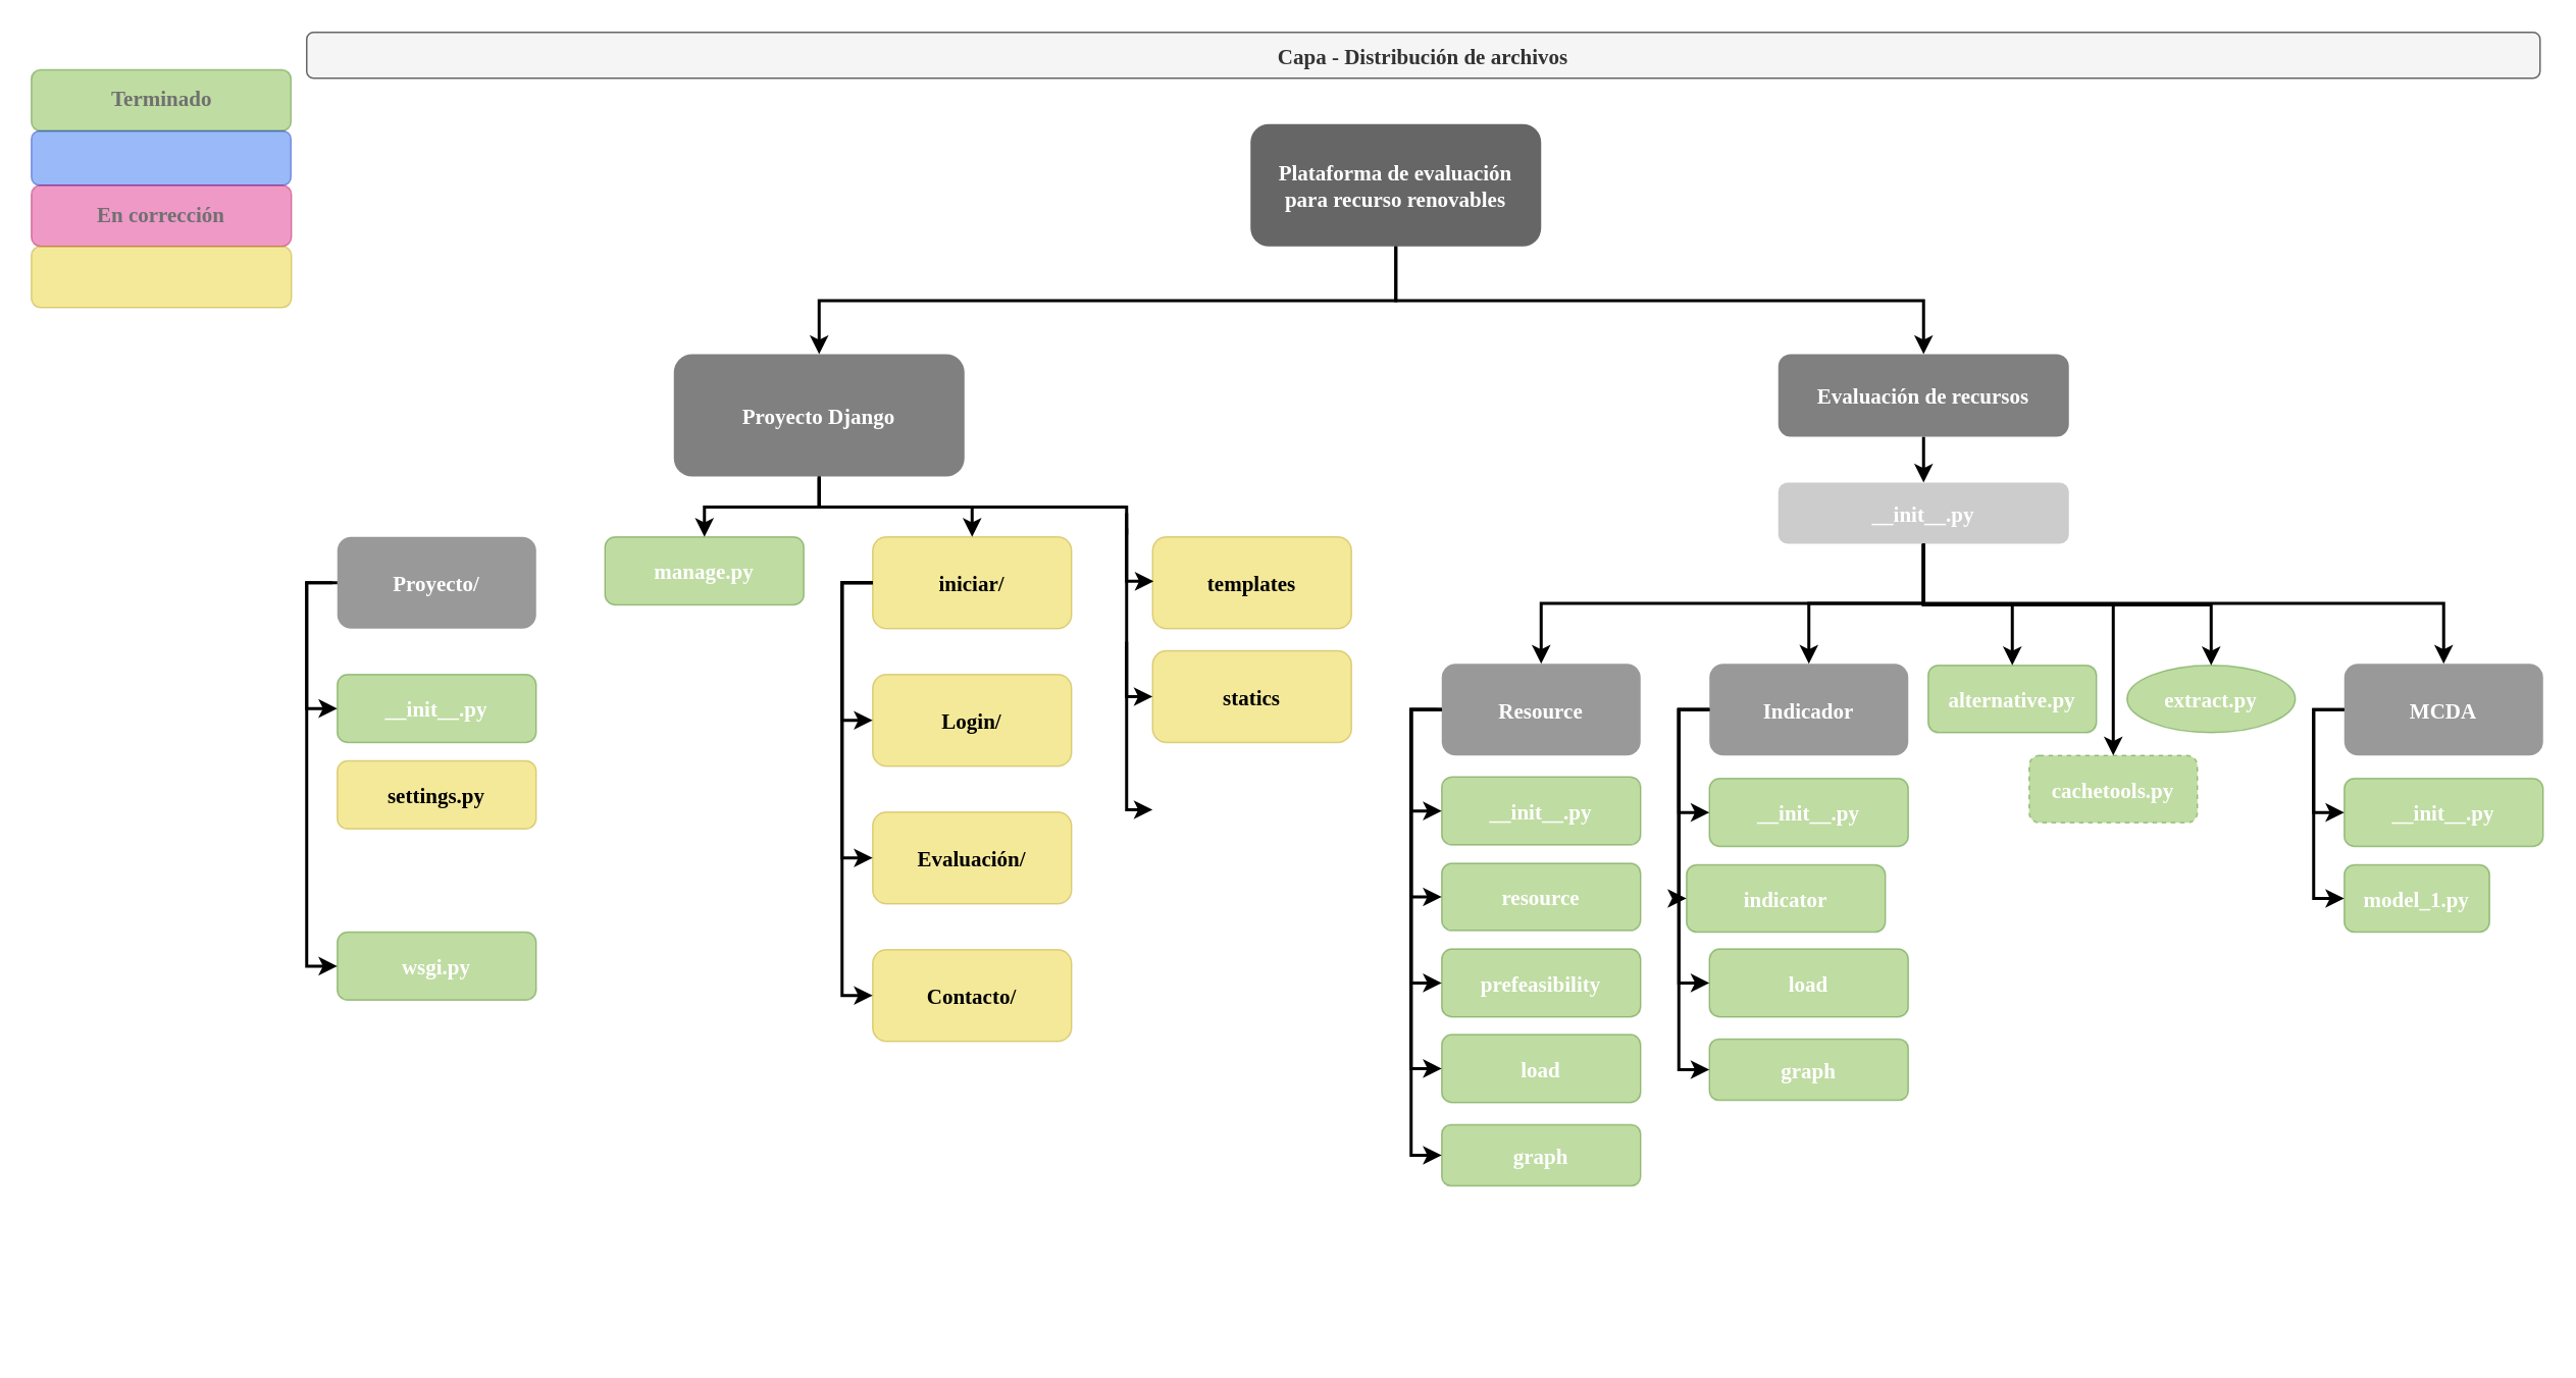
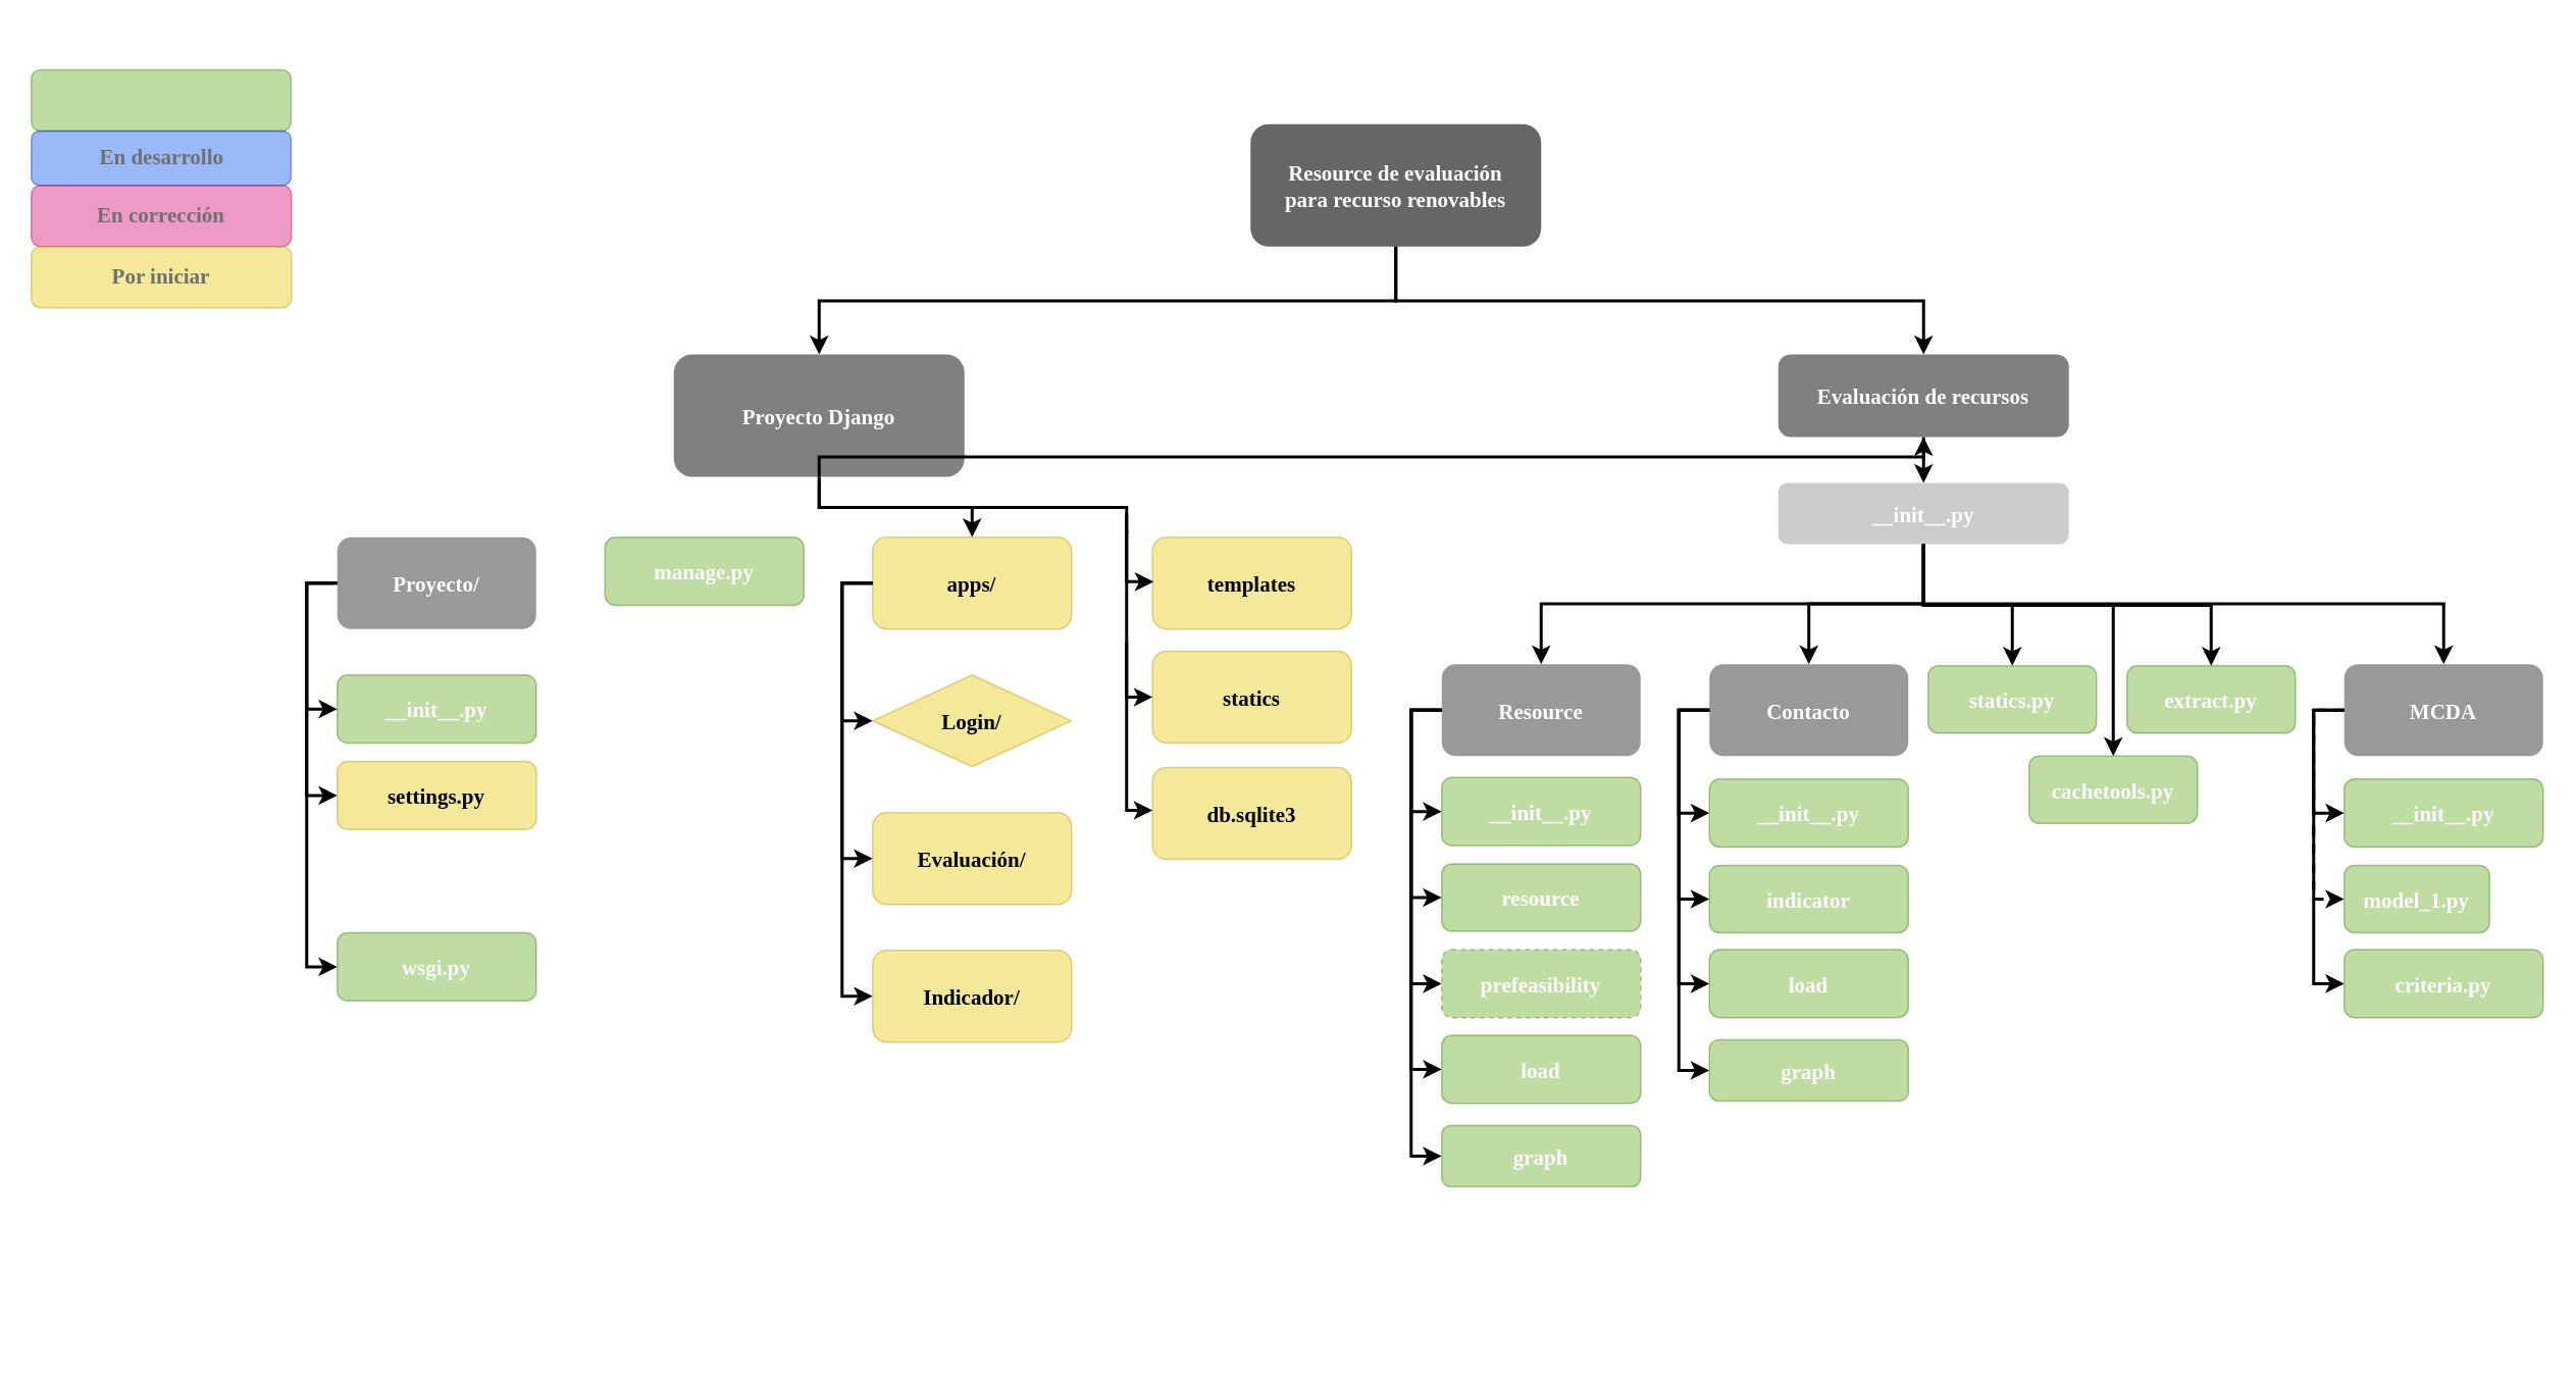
- <mxCell id="34" value="Capa - Distribución de archivos" style="rounded=1;fontStyle=1;fontFamily=Tahoma;fontSize=14;fillColor=#f5f5f5;fontColor=#333333;strokeColor=#666666;" parent="1" vertex="1"><mxGeometry x="200" y="20.5" width="1460" height="30" as="geometry" /></mxCell>
- <mxCell id="69" value="Terminado" style="text;html=1;strokeColor=none;fillColor=none;align=center;verticalAlign=middle;whiteSpace=wrap;rounded=0;fontFamily=Tahoma;fontStyle=1;fontSize=14;fontColor=#707070;" parent="67" vertex="1"><mxGeometry x="44.54" y="5" width="80.67" height="30" as="geometry" /></mxCell>
+ <mxCell id="72" value="En desarrollo" style="text;html=1;strokeColor=none;fillColor=none;align=center;verticalAlign=middle;whiteSpace=wrap;rounded=0;fontSize=14;fontFamily=Tahoma;fontColor=#707070;fontStyle=1;" parent="70" vertex="1"><mxGeometry x="34.54" y="2.75" width="100.67" height="30" as="geometry" /></mxCell>
- <mxCell id="2" value="Plataforma de evaluación&#10;para recurso renovables" style="rounded=1;fillColor=#666666;gradientColor=none;strokeColor=none;fontColor=#FFFFFF;fontStyle=1;fontFamily=Tahoma;fontSize=14" parent="1" vertex="1"><mxGeometry x="817" y="80.5" width="190" height="80" as="geometry" /></mxCell>
+ <mxCell id="2" value="Resource de evaluación&#10;para recurso renovables" style="rounded=1;fillColor=#666666;gradientColor=none;strokeColor=none;fontColor=#FFFFFF;fontStyle=1;fontFamily=Tahoma;fontSize=14" parent="1" vertex="1"><mxGeometry x="817" y="80.5" width="190" height="80" as="geometry" /></mxCell>
+ <mxCell id="78" value="Por iniciar" style="text;html=1;strokeColor=none;fillColor=none;align=center;verticalAlign=middle;whiteSpace=wrap;rounded=0;fontSize=14;fontFamily=Tahoma;fontColor=#707070;fontStyle=1;" parent="76" vertex="1"><mxGeometry x="44.81" y="5" width="80.38" height="30" as="geometry" /></mxCell>
- <mxCell id="29" value="" style="edgeStyle=elbowEdgeStyle;elbow=vertical;strokeWidth=2;rounded=0;exitX=0.5;exitY=1;exitDx=0;exitDy=0;" parent="1" source="6" target="10" edge="1"><mxGeometry x="-165" y="135.5" width="100" height="100" as="geometry"><mxPoint x="571" y="311" as="sourcePoint" /><mxPoint x="-5" y="30.5" as="targetPoint" /></mxGeometry></mxCell>
+ <mxCell id="29" value="" style="edgeStyle=elbowEdgeStyle;elbow=vertical;strokeWidth=2;rounded=0;exitX=0.5;exitY=1;exitDx=0;exitDy=0;" parent="1" source="6" target="4" edge="1"><mxGeometry x="-165" y="135.5" width="100" height="100" as="geometry"><mxPoint x="571" y="311" as="sourcePoint" /><mxPoint x="-5" y="30.5" as="targetPoint" /></mxGeometry></mxCell>
- <mxCell id="11" value="iniciar/" style="rounded=1;fillColor=#e3c800;gradientColor=none;strokeColor=#B09500;fontColor=#000000;fontStyle=1;fontFamily=Tahoma;fontSize=14;opacity=40;" parent="1" vertex="1"><mxGeometry x="570" y="350.5" width="130" height="60" as="geometry" /></mxCell>
+ <mxCell id="11" value="apps/" style="rounded=1;fillColor=#e3c800;gradientColor=none;strokeColor=#B09500;fontColor=#000000;fontStyle=1;fontFamily=Tahoma;fontSize=14;opacity=40;" parent="1" vertex="1"><mxGeometry x="570" y="350.5" width="130" height="60" as="geometry" /></mxCell>
- <mxCell id="79" value="extract.py" style="ellipse;fillColor=#60a917;gradientColor=none;strokeColor=#2D7600;fontColor=#ffffff;fontStyle=1;fontFamily=Tahoma;fontSize=14;opacity=40;" parent="1" vertex="1"><mxGeometry x="1390" y="434.5" width="110" height="44" as="geometry" /></mxCell>
+ <mxCell id="79" value="extract.py" style="rounded=1;fillColor=#60a917;gradientColor=none;strokeColor=#2D7600;fontColor=#ffffff;fontStyle=1;fontFamily=Tahoma;fontSize=14;opacity=40;" parent="1" vertex="1"><mxGeometry x="1390" y="434.5" width="110" height="44" as="geometry" /></mxCell>
- <mxCell id="65" value="alternative.py" style="rounded=1;fillColor=#60a917;gradientColor=none;strokeColor=#2D7600;fontColor=#ffffff;fontStyle=1;fontFamily=Tahoma;fontSize=14;opacity=40;" parent="1" vertex="1"><mxGeometry x="1260" y="434.5" width="110" height="44" as="geometry" /></mxCell>
+ <mxCell id="65" value="statics.py" style="rounded=1;fillColor=#60a917;gradientColor=none;strokeColor=#2D7600;fontColor=#ffffff;fontStyle=1;fontFamily=Tahoma;fontSize=14;opacity=40;" parent="1" vertex="1"><mxGeometry x="1260" y="434.5" width="110" height="44" as="geometry" /></mxCell>
- <mxCell id="19" value="Indicador" style="rounded=1;fillColor=#999999;gradientColor=none;strokeColor=none;fontColor=#FFFFFF;fontStyle=1;fontFamily=Tahoma;fontSize=14" parent="1" vertex="1"><mxGeometry x="1117" y="433.5" width="130" height="60" as="geometry" /></mxCell>
+ <mxCell id="19" value="Contacto" style="rounded=1;fillColor=#999999;gradientColor=none;strokeColor=none;fontColor=#FFFFFF;fontStyle=1;fontFamily=Tahoma;fontSize=14" parent="1" vertex="1"><mxGeometry x="1117" y="433.5" width="130" height="60" as="geometry" /></mxCell>
- <mxCell id="12" value="Login/" style="rounded=1;fillColor=#e3c800;gradientColor=none;strokeColor=#B09500;fontColor=#000000;fontStyle=1;fontFamily=Tahoma;fontSize=14;opacity=40;" parent="1" vertex="1"><mxGeometry x="570" y="440.5" width="130" height="60" as="geometry" /></mxCell>
+ <mxCell id="12" value="Login/" style="rhombus;fillColor=#e3c800;gradientColor=none;strokeColor=#B09500;fontColor=#000000;fontStyle=1;fontFamily=Tahoma;fontSize=14;opacity=40;" parent="1" vertex="1"><mxGeometry x="570" y="440.5" width="130" height="60" as="geometry" /></mxCell>
- <mxCell id="81" value="cachetools.py" style="rounded=1;fillColor=#60a917;gradientColor=none;strokeColor=#2D7600;fontColor=#ffffff;fontStyle=1;fontFamily=Tahoma;fontSize=14;opacity=40;dashed=1;" parent="1" vertex="1"><mxGeometry x="1326" y="493.5" width="110" height="44" as="geometry" /></mxCell>
+ <mxCell id="81" value="cachetools.py" style="rounded=1;fillColor=#60a917;gradientColor=none;strokeColor=#2D7600;fontColor=#ffffff;fontStyle=1;fontFamily=Tahoma;fontSize=14;opacity=40;" parent="1" vertex="1"><mxGeometry x="1326" y="493.5" width="110" height="44" as="geometry" /></mxCell>
+ <mxCell id="22" value="" style="edgeStyle=elbowEdgeStyle;elbow=horizontal;strokeWidth=2;rounded=0" parent="1" source="7" target="9" edge="1"><mxGeometry x="-280" y="135.5" width="100" height="100" as="geometry"><mxPoint x="-220" y="130.5" as="sourcePoint" /><mxPoint x="-120" y="30.5" as="targetPoint" /><Array as="points"><mxPoint x="200" y="470.5" /></Array></mxGeometry></mxCell>
+ <mxCell id="39" value="db.sqlite3" style="rounded=1;fillColor=#e3c800;gradientColor=none;strokeColor=#B09500;fontColor=#000000;fontStyle=1;fontFamily=Tahoma;fontSize=14;opacity=40;" parent="38" vertex="1"><mxGeometry x="17" y="150.5" width="130" height="60" as="geometry" /></mxCell>
- <mxCell id="51" value="indicator" style="rounded=1;fillColor=#60a917;gradientColor=none;strokeColor=#2D7600;fontColor=#ffffff;fontStyle=1;fontFamily=Tahoma;fontSize=14;opacity=40;" parent="1" vertex="1"><mxGeometry x="1102" y="565" width="130" height="44" as="geometry" /></mxCell>
+ <mxCell id="51" value="indicator" style="rounded=1;fillColor=#60a917;gradientColor=none;strokeColor=#2D7600;fontColor=#ffffff;fontStyle=1;fontFamily=Tahoma;fontSize=14;opacity=40;" parent="1" vertex="1"><mxGeometry x="1117" y="565" width="130" height="44" as="geometry" /></mxCell>
- <mxCell id="62" value="" style="edgeStyle=elbowEdgeStyle;elbow=horizontal;strokeWidth=2;rounded=0;entryX=0;entryY=0.5;entryDx=0;entryDy=0;" parent="1" source="58" target="60" edge="1"><mxGeometry x="232" y="262.5" width="100" height="100" as="geometry"><mxPoint x="1532" y="507.5" as="sourcePoint" /><mxPoint x="392" y="157.5" as="targetPoint" /><Array as="points"><mxPoint x="1512" y="597.5" /></Array></mxGeometry></mxCell>
+ <mxCell id="62" value="" style="edgeStyle=elbowEdgeStyle;elbow=horizontal;strokeWidth=2;rounded=0;entryX=0;entryY=0.5;entryDx=0;entryDy=0;dashed=1;" parent="1" source="58" target="60" edge="1"><mxGeometry x="232" y="262.5" width="100" height="100" as="geometry"><mxPoint x="1532" y="507.5" as="sourcePoint" /><mxPoint x="392" y="157.5" as="targetPoint" /><Array as="points"><mxPoint x="1512" y="597.5" /></Array></mxGeometry></mxCell>
+ <mxCell id="64" value="" style="edgeStyle=elbowEdgeStyle;elbow=horizontal;strokeWidth=2;rounded=0;" parent="1" source="58" target="63" edge="1"><mxGeometry x="239" y="272.5" width="100" height="100" as="geometry"><mxPoint x="1529" y="507.5" as="sourcePoint" /><mxPoint x="1529" y="859" as="targetPoint" /><Array as="points"><mxPoint x="1512" y="799" /><mxPoint x="1519" y="657.5" /></Array></mxGeometry></mxCell>
- <mxCell id="18" value="prefeasibility" style="rounded=1;fillColor=#60a917;gradientColor=none;strokeColor=#2D7600;fontColor=#ffffff;fontStyle=1;fontFamily=Tahoma;fontSize=14;opacity=40;" parent="1" vertex="1"><mxGeometry x="942" y="620" width="130" height="44.5" as="geometry" /></mxCell>
+ <mxCell id="18" value="prefeasibility" style="rounded=1;fillColor=#60a917;gradientColor=none;strokeColor=#2D7600;fontColor=#ffffff;fontStyle=1;fontFamily=Tahoma;fontSize=14;opacity=40;dashed=1;" parent="1" vertex="1"><mxGeometry x="942" y="620" width="130" height="44.5" as="geometry" /></mxCell>
+ <mxCell id="63" value="criteria.py" style="rounded=1;fillColor=#60a917;gradientColor=none;strokeColor=#2D7600;fontColor=#ffffff;fontStyle=1;fontFamily=Tahoma;fontSize=14;opacity=40;" parent="1" vertex="1"><mxGeometry x="1532" y="620" width="130" height="44.5" as="geometry" /></mxCell>
- <mxCell id="14" value="Contacto/" style="rounded=1;fillColor=#e3c800;gradientColor=none;strokeColor=#B09500;fontColor=#000000;fontStyle=1;fontFamily=Tahoma;fontSize=14;opacity=40;" parent="1" vertex="1"><mxGeometry x="570" y="620.5" width="130" height="60" as="geometry" /></mxCell>
+ <mxCell id="14" value="Indicador/" style="rounded=1;fillColor=#e3c800;gradientColor=none;strokeColor=#B09500;fontColor=#000000;fontStyle=1;fontFamily=Tahoma;fontSize=14;opacity=40;" parent="1" vertex="1"><mxGeometry x="570" y="620.5" width="130" height="60" as="geometry" /></mxCell>
